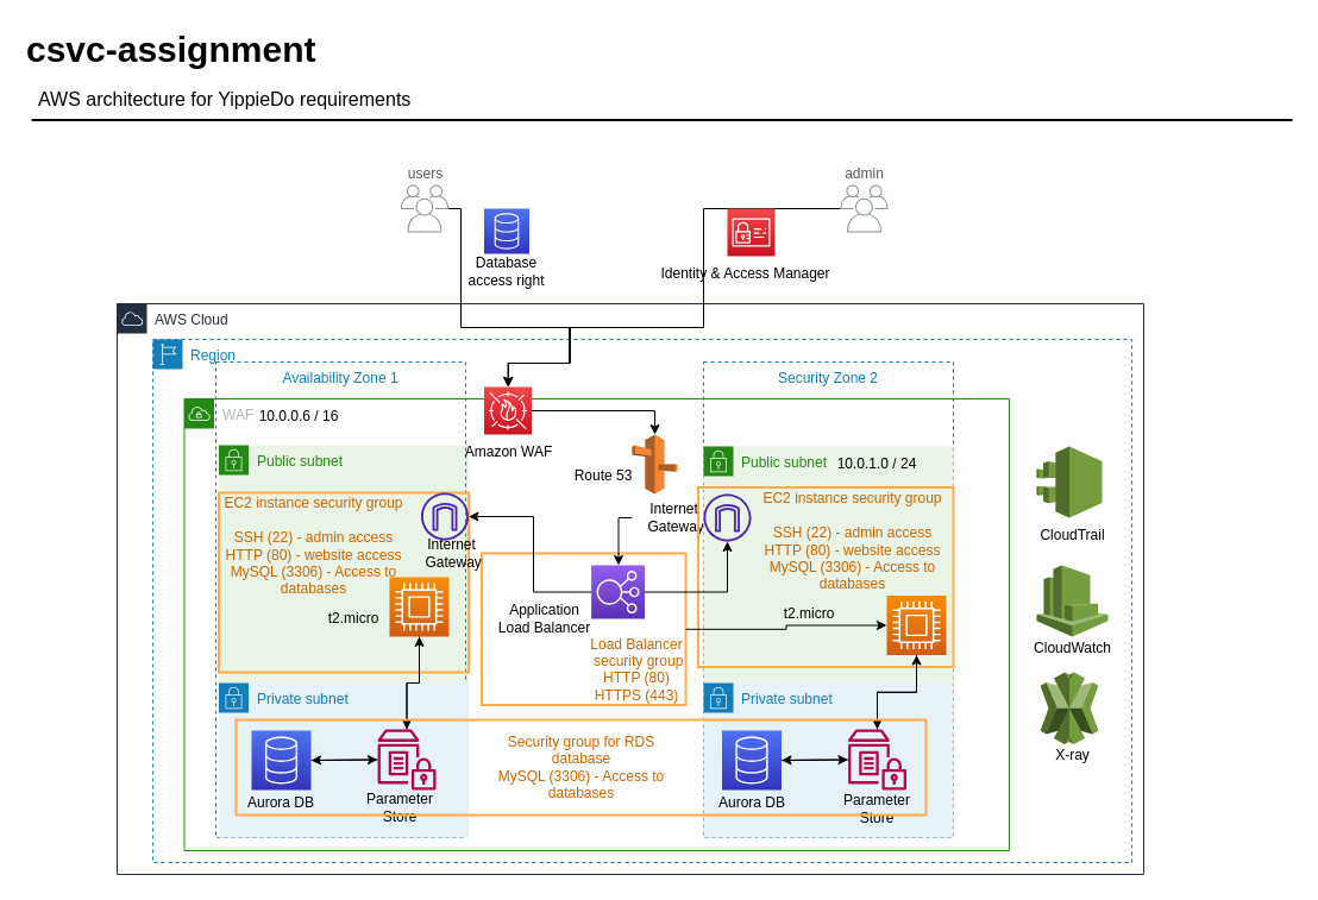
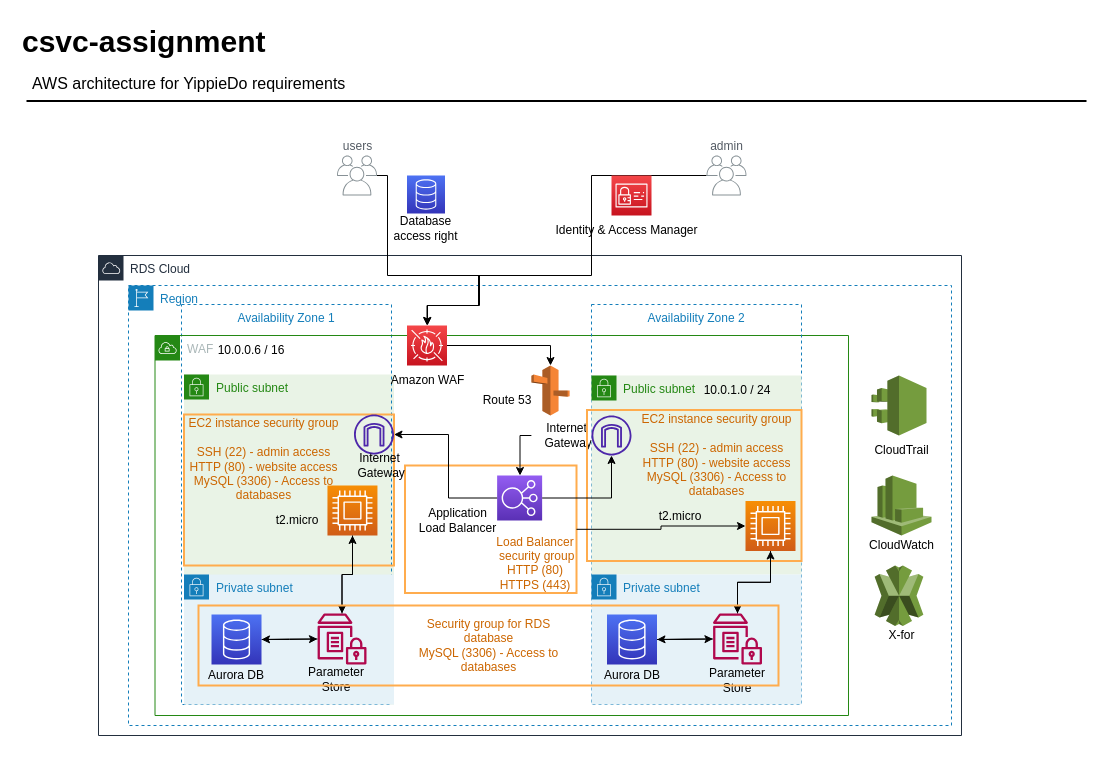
- <mxCell id="2" value="AWS Cloud" style="points=[[0,0],[0.25,0],[0.5,0],[0.75,0],[1,0],[1,0.25],[1,0.5],[1,0.75],[1,1],[0.75,1],[0.5,1],[0.25,1],[0,1],[0,0.75],[0,0.5],[0,0.25]];outlineConnect=0;gradientColor=none;html=1;whiteSpace=wrap;fontSize=12;fontStyle=0;container=1;pointerEvents=0;collapsible=0;recursiveResize=0;shape=mxgraph.aws4.group;grIcon=mxgraph.aws4.group_aws_cloud;strokeColor=#232F3E;fillColor=none;verticalAlign=top;align=left;spacingLeft=30;fontColor=#232F3E;dashed=0;" parent="1" vertex="1"><mxGeometry x="98" y="255" width="863" height="480" as="geometry" /></mxCell>
+ <mxCell id="2" value="RDS Cloud" style="points=[[0,0],[0.25,0],[0.5,0],[0.75,0],[1,0],[1,0.25],[1,0.5],[1,0.75],[1,1],[0.75,1],[0.5,1],[0.25,1],[0,1],[0,0.75],[0,0.5],[0,0.25]];outlineConnect=0;gradientColor=none;html=1;whiteSpace=wrap;fontSize=12;fontStyle=0;container=1;pointerEvents=0;collapsible=0;recursiveResize=0;shape=mxgraph.aws4.group;grIcon=mxgraph.aws4.group_aws_cloud;strokeColor=#232F3E;fillColor=none;verticalAlign=top;align=left;spacingLeft=30;fontColor=#232F3E;dashed=0;" parent="1" vertex="1"><mxGeometry x="98" y="255" width="863" height="480" as="geometry" /></mxCell>
- <mxCell id="25" value="Security Zone 2" style="fillColor=none;strokeColor=#147EBA;dashed=1;verticalAlign=top;fontStyle=0;fontColor=#147EBA;whiteSpace=wrap;html=1;" parent="3" vertex="1"><mxGeometry x="463" y="19" width="210" height="400" as="geometry" /></mxCell>
+ <mxCell id="25" value="Availability Zone 2" style="fillColor=none;strokeColor=#147EBA;dashed=1;verticalAlign=top;fontStyle=0;fontColor=#147EBA;whiteSpace=wrap;html=1;" parent="3" vertex="1"><mxGeometry x="463" y="19" width="210" height="400" as="geometry" /></mxCell>
- <mxCell id="69" value="X-ray" style="text;html=1;align=center;verticalAlign=middle;resizable=0;points=[];autosize=1;strokeColor=none;fillColor=none;" parent="1" vertex="1"><mxGeometry x="876" y="620" width="50" height="30" as="geometry" /></mxCell>
+ <mxCell id="69" value="X-for" style="text;html=1;align=center;verticalAlign=middle;resizable=0;points=[];autosize=1;strokeColor=none;fillColor=none;" parent="1" vertex="1"><mxGeometry x="876" y="620" width="50" height="30" as="geometry" /></mxCell>
